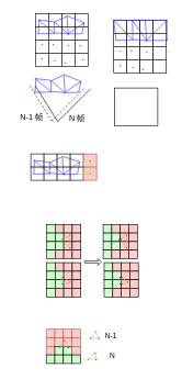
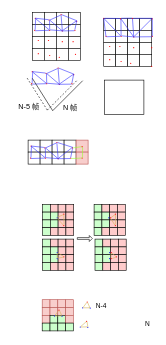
- <mxCell id="72" value="N-1 帧" style="text;html=1;align=center;verticalAlign=middle;resizable=0;points=[];autosize=1;strokeColor=none;fillColor=none;" vertex="1" parent="1"><mxGeometry x="20" y="165" width="53" height="26" as="geometry" /></mxCell>
+ <mxCell id="72" value="N-5 帧" style="text;html=1;align=center;verticalAlign=middle;resizable=0;points=[];autosize=1;strokeColor=none;fillColor=none;" vertex="1" parent="1"><mxGeometry x="20" y="165" width="53" height="26" as="geometry" /></mxCell>
- <mxCell id="282" value="&lt;font style=&quot;font-size: 11px;&quot;&gt;N-1&amp;nbsp;&lt;/font&gt;" style="text;html=1;align=center;verticalAlign=middle;resizable=0;points=[];autosize=1;strokeColor=none;fillColor=none;" vertex="1" parent="1"><mxGeometry x="148.5" y="496" width="41" height="26" as="geometry" /></mxCell>
+ <mxCell id="282" value="&lt;font style=&quot;font-size: 11px;&quot;&gt;N-4&amp;nbsp;&lt;/font&gt;" style="text;html=1;align=center;verticalAlign=middle;resizable=0;points=[];autosize=1;strokeColor=none;fillColor=none;" vertex="1" parent="1"><mxGeometry x="148.5" y="496" width="41" height="26" as="geometry" /></mxCell>
- <mxCell id="283" value="&lt;font style=&quot;font-size: 11px;&quot;&gt;N&lt;/font&gt;" style="text;html=1;align=center;verticalAlign=middle;resizable=0;points=[];autosize=1;strokeColor=none;fillColor=none;" vertex="1" parent="1"><mxGeometry x="156" y="526.5" width="27" height="26" as="geometry" /></mxCell>
+ <mxCell id="283" value="&lt;font style=&quot;font-size: 11px;&quot;&gt;N&lt;/font&gt;" style="text;html=1;align=center;verticalAlign=middle;resizable=0;points=[];autosize=1;strokeColor=none;fillColor=none;" vertex="1" parent="1"><mxGeometry x="231" y="526.5" width="27" height="26" as="geometry" /></mxCell>
